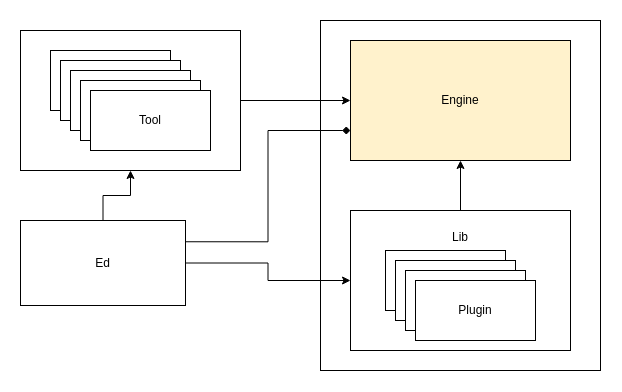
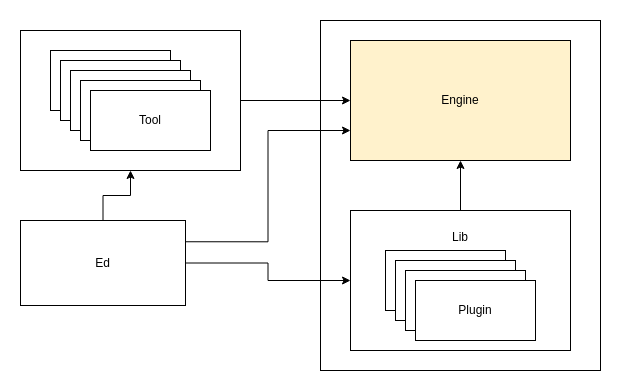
- <mxCell id="6" style="edgeStyle=orthogonalEdgeStyle;rounded=0;orthogonalLoop=1;jettySize=auto;html=1;exitX=1;exitY=0.25;exitDx=0;exitDy=0;entryX=0;entryY=0.75;entryDx=0;entryDy=0;endArrow=diamond;" edge="1" parent="1" source="7" target="14"><mxGeometry relative="1" as="geometry" /></mxCell>
+ <mxCell id="6" style="edgeStyle=orthogonalEdgeStyle;rounded=0;orthogonalLoop=1;jettySize=auto;html=1;exitX=1;exitY=0.25;exitDx=0;exitDy=0;entryX=0;entryY=0.75;entryDx=0;entryDy=0;" edge="1" parent="1" source="7" target="14"><mxGeometry relative="1" as="geometry" /></mxCell>
